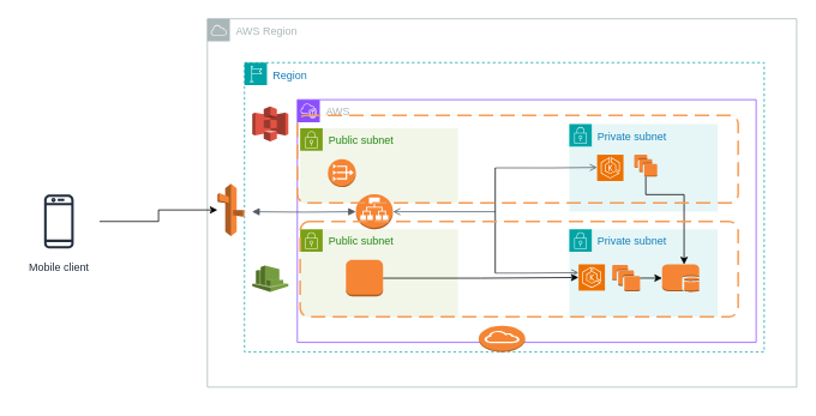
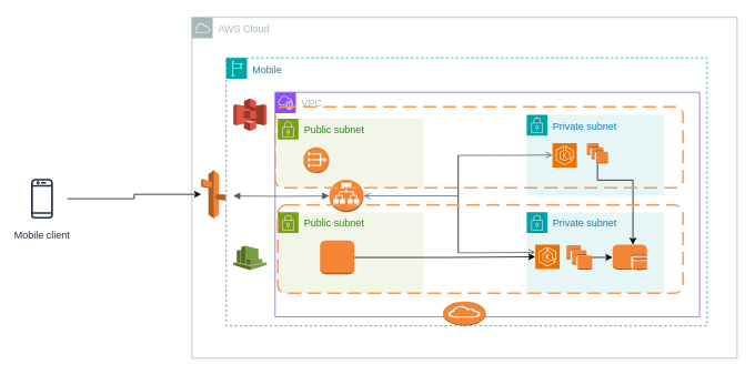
- <mxCell id="5" value="AWS Region" style="sketch=0;outlineConnect=0;gradientColor=none;html=1;whiteSpace=wrap;fontSize=12;fontStyle=0;shape=mxgraph.aws4.group;grIcon=mxgraph.aws4.group_aws_cloud;strokeColor=#AAB7B8;fillColor=none;verticalAlign=top;align=left;spacingLeft=30;fontColor=#AAB7B8;dashed=0;" parent="3" vertex="1"><mxGeometry width="655" height="409.756" as="geometry" /></mxCell>
+ <mxCell id="5" value="AWS Cloud" style="sketch=0;outlineConnect=0;gradientColor=none;html=1;whiteSpace=wrap;fontSize=12;fontStyle=0;shape=mxgraph.aws4.group;grIcon=mxgraph.aws4.group_aws_cloud;strokeColor=#AAB7B8;fillColor=none;verticalAlign=top;align=left;spacingLeft=30;fontColor=#AAB7B8;dashed=0;" parent="3" vertex="1"><mxGeometry width="655" height="409.756" as="geometry" /></mxCell>
- <mxCell id="4" value="Region" style="points=[[0,0],[0.25,0],[0.5,0],[0.75,0],[1,0],[1,0.25],[1,0.5],[1,0.75],[1,1],[0.75,1],[0.5,1],[0.25,1],[0,1],[0,0.75],[0,0.5],[0,0.25]];outlineConnect=0;gradientColor=none;html=1;whiteSpace=wrap;fontSize=12;fontStyle=0;container=1;pointerEvents=0;collapsible=0;recursiveResize=0;shape=mxgraph.aws4.group;grIcon=mxgraph.aws4.group_region;strokeColor=#00A4A6;fillColor=none;verticalAlign=top;align=left;spacingLeft=30;fontColor=#147EBA;dashed=1;" parent="3" vertex="1"><mxGeometry x="41.26" y="48.78" width="577.638" height="321.951" as="geometry" /></mxCell>
+ <mxCell id="4" value="Mobile" style="points=[[0,0],[0.25,0],[0.5,0],[0.75,0],[1,0],[1,0.25],[1,0.5],[1,0.75],[1,1],[0.75,1],[0.5,1],[0.25,1],[0,1],[0,0.75],[0,0.5],[0,0.25]];outlineConnect=0;gradientColor=none;html=1;whiteSpace=wrap;fontSize=12;fontStyle=0;container=1;pointerEvents=0;collapsible=0;recursiveResize=0;shape=mxgraph.aws4.group;grIcon=mxgraph.aws4.group_region;strokeColor=#00A4A6;fillColor=none;verticalAlign=top;align=left;spacingLeft=30;fontColor=#147EBA;dashed=1;" parent="3" vertex="1"><mxGeometry x="41.26" y="48.78" width="577.638" height="321.951" as="geometry" /></mxCell>
- <mxCell id="2" value="AWS" style="points=[[0,0],[0.25,0],[0.5,0],[0.75,0],[1,0],[1,0.25],[1,0.5],[1,0.75],[1,1],[0.75,1],[0.5,1],[0.25,1],[0,1],[0,0.75],[0,0.5],[0,0.25]];outlineConnect=0;gradientColor=none;html=1;whiteSpace=wrap;fontSize=12;fontStyle=0;container=1;pointerEvents=0;collapsible=0;recursiveResize=0;shape=mxgraph.aws4.group;grIcon=mxgraph.aws4.group_vpc2;strokeColor=#8C4FFF;fillColor=none;verticalAlign=top;align=left;spacingLeft=30;fontColor=#AAB7B8;dashed=0;" parent="1" vertex="1"><mxGeometry x="330" y="110" width="510" height="270" as="geometry" /></mxCell>
+ <mxCell id="2" value="VPC" style="points=[[0,0],[0.25,0],[0.5,0],[0.75,0],[1,0],[1,0.25],[1,0.5],[1,0.75],[1,1],[0.75,1],[0.5,1],[0.25,1],[0,1],[0,0.75],[0,0.5],[0,0.25]];outlineConnect=0;gradientColor=none;html=1;whiteSpace=wrap;fontSize=12;fontStyle=0;container=1;pointerEvents=0;collapsible=0;recursiveResize=0;shape=mxgraph.aws4.group;grIcon=mxgraph.aws4.group_vpc2;strokeColor=#8C4FFF;fillColor=none;verticalAlign=top;align=left;spacingLeft=30;fontColor=#AAB7B8;dashed=0;" parent="1" vertex="1"><mxGeometry x="330" y="110" width="510" height="270" as="geometry" /></mxCell>
- <mxCell id="33" value="Mobile client" style="sketch=0;outlineConnect=0;fontColor=#232F3E;gradientColor=none;strokeColor=#232F3E;fillColor=#ffffff;dashed=0;verticalLabelPosition=bottom;verticalAlign=top;align=center;html=1;fontSize=12;fontStyle=0;aspect=fixed;shape=mxgraph.aws4.resourceIcon;resIcon=mxgraph.aws4.mobile_client;" parent="1" vertex="1"><mxGeometry x="20" y="208" width="90" height="75" as="geometry" /></mxCell>
+ <mxCell id="33" value="Mobile client" style="sketch=0;outlineConnect=0;fontColor=#232F3E;gradientColor=none;strokeColor=#232F3E;fillColor=#ffffff;dashed=0;verticalLabelPosition=bottom;verticalAlign=top;align=center;html=1;fontSize=12;fontStyle=0;aspect=fixed;shape=mxgraph.aws4.resourceIcon;resIcon=mxgraph.aws4.mobile_client;" parent="1" vertex="1"><mxGeometry x="20" y="208" width="60" height="60" as="geometry" /></mxCell>
